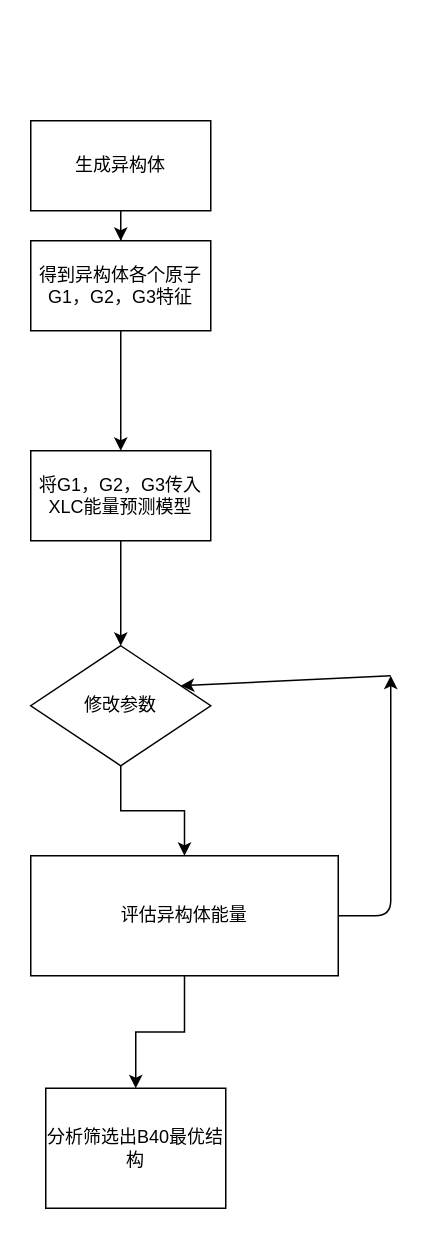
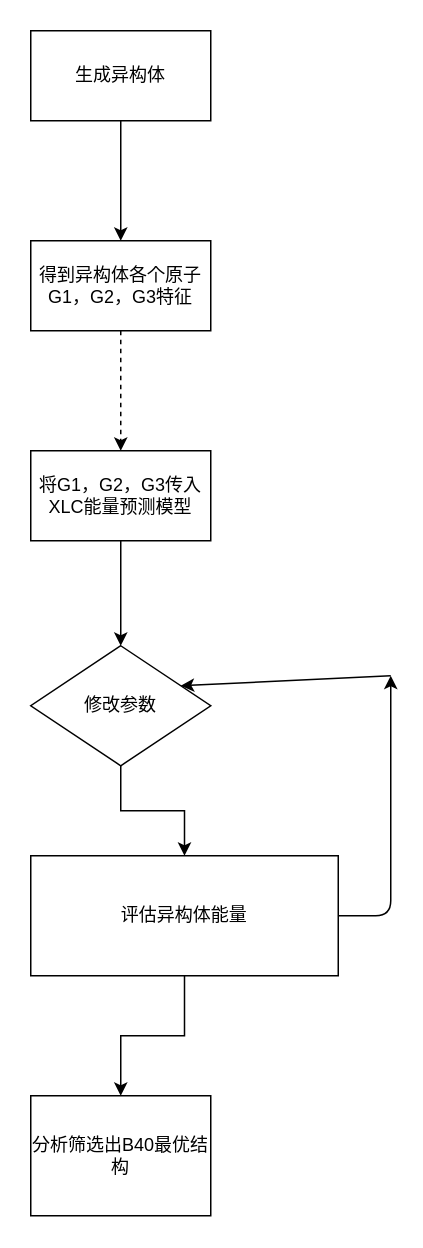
- <mxCell id="3" value="生成异构体" style="rounded=0;whiteSpace=wrap;html=1;" vertex="1" parent="1"><mxGeometry x="20" y="80" width="120" height="60" as="geometry" /></mxCell>
+ <mxCell id="3" value="生成异构体" style="rounded=0;whiteSpace=wrap;html=1;" vertex="1" parent="1"><mxGeometry x="20" y="20" width="120" height="60" as="geometry" /></mxCell>
- <mxCell id="4" value="" style="edgeStyle=orthogonalEdgeStyle;rounded=0;orthogonalLoop=1;jettySize=auto;html=1;" edge="1" parent="1" source="5" target="7"><mxGeometry relative="1" as="geometry" /></mxCell>
+ <mxCell id="4" value="" style="edgeStyle=orthogonalEdgeStyle;rounded=0;orthogonalLoop=1;jettySize=auto;html=1;dashed=1;" edge="1" parent="1" source="5" target="7"><mxGeometry relative="1" as="geometry" /></mxCell>
- <mxCell id="12" value="分析筛选出B40最优结构" style="rounded=0;whiteSpace=wrap;html=1;" vertex="1" parent="1"><mxGeometry x="30" y="725" width="120" height="80" as="geometry" /></mxCell>
+ <mxCell id="12" value="分析筛选出B40最优结构" style="rounded=0;whiteSpace=wrap;html=1;" vertex="1" parent="1"><mxGeometry x="20" y="730" width="120" height="80" as="geometry" /></mxCell>
